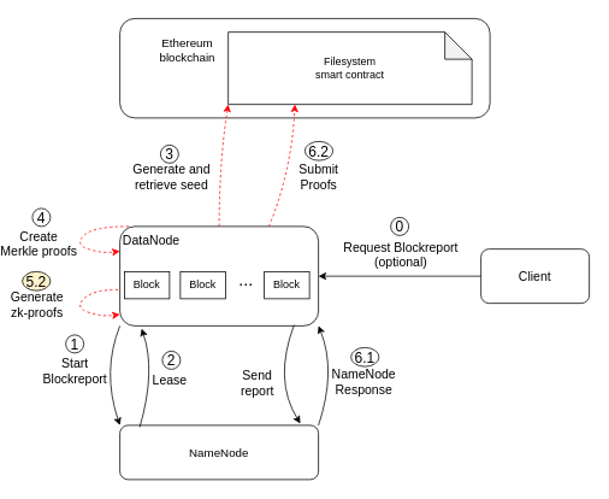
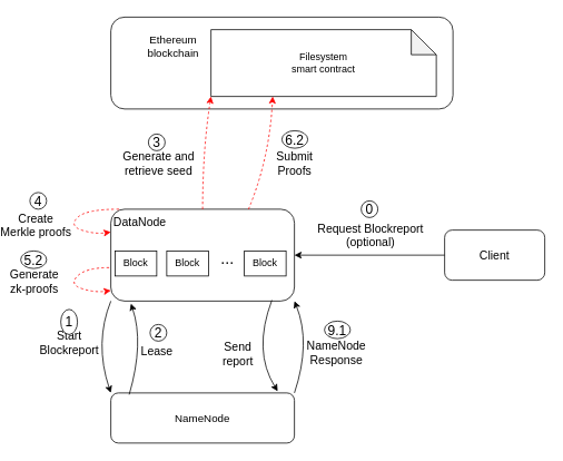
- <mxCell id="32" value="5.2" style="ellipse;whiteSpace=wrap;html=1;rounded=0;shadow=0;labelBackgroundColor=none;sketch=0;fontFamily=Helvetica;fontSize=16;labelBorderColor=none;fontStyle=0;fillColor=#fff2cc;" vertex="1" parent="1"><mxGeometry x="20" y="300" width="31" height="21" as="geometry" /></mxCell>
+ <mxCell id="32" value="5.2" style="ellipse;whiteSpace=wrap;html=1;rounded=0;shadow=0;labelBackgroundColor=none;sketch=0;fontFamily=Helvetica;fontSize=16;labelBorderColor=none;fontStyle=0" vertex="1" parent="1"><mxGeometry x="20" y="300" width="31" height="21" as="geometry" /></mxCell>
- <mxCell id="15" value="1" style="ellipse;whiteSpace=wrap;html=1;aspect=fixed;rounded=0;shadow=0;labelBackgroundColor=none;sketch=0;fontFamily=Helvetica;fontSize=16;labelBorderColor=none;fontStyle=0" vertex="1" parent="1"><mxGeometry x="68" y="370" width="20" height="20" as="geometry" /></mxCell>
+ <mxCell id="15" value="1" style="ellipse;whiteSpace=wrap;html=1;aspect=fixed;rounded=0;shadow=0;labelBackgroundColor=none;sketch=0;fontFamily=Helvetica;fontSize=16;labelBorderColor=none;fontStyle=0" vertex="1" parent="1"><mxGeometry x="68" y="370" width="20" height="30" as="geometry" /></mxCell>
- <mxCell id="29" value="6.1" style="ellipse;whiteSpace=wrap;html=1;rounded=0;shadow=0;labelBackgroundColor=none;sketch=0;fontFamily=Helvetica;fontSize=16;labelBorderColor=none;fontStyle=0" vertex="1" parent="1"><mxGeometry x="384" y="384" width="31" height="21" as="geometry" /></mxCell>
+ <mxCell id="29" value="9.1" style="ellipse;whiteSpace=wrap;html=1;rounded=0;shadow=0;labelBackgroundColor=none;sketch=0;fontFamily=Helvetica;fontSize=16;labelBorderColor=none;fontStyle=0" vertex="1" parent="1"><mxGeometry x="384" y="384" width="31" height="21" as="geometry" /></mxCell>
